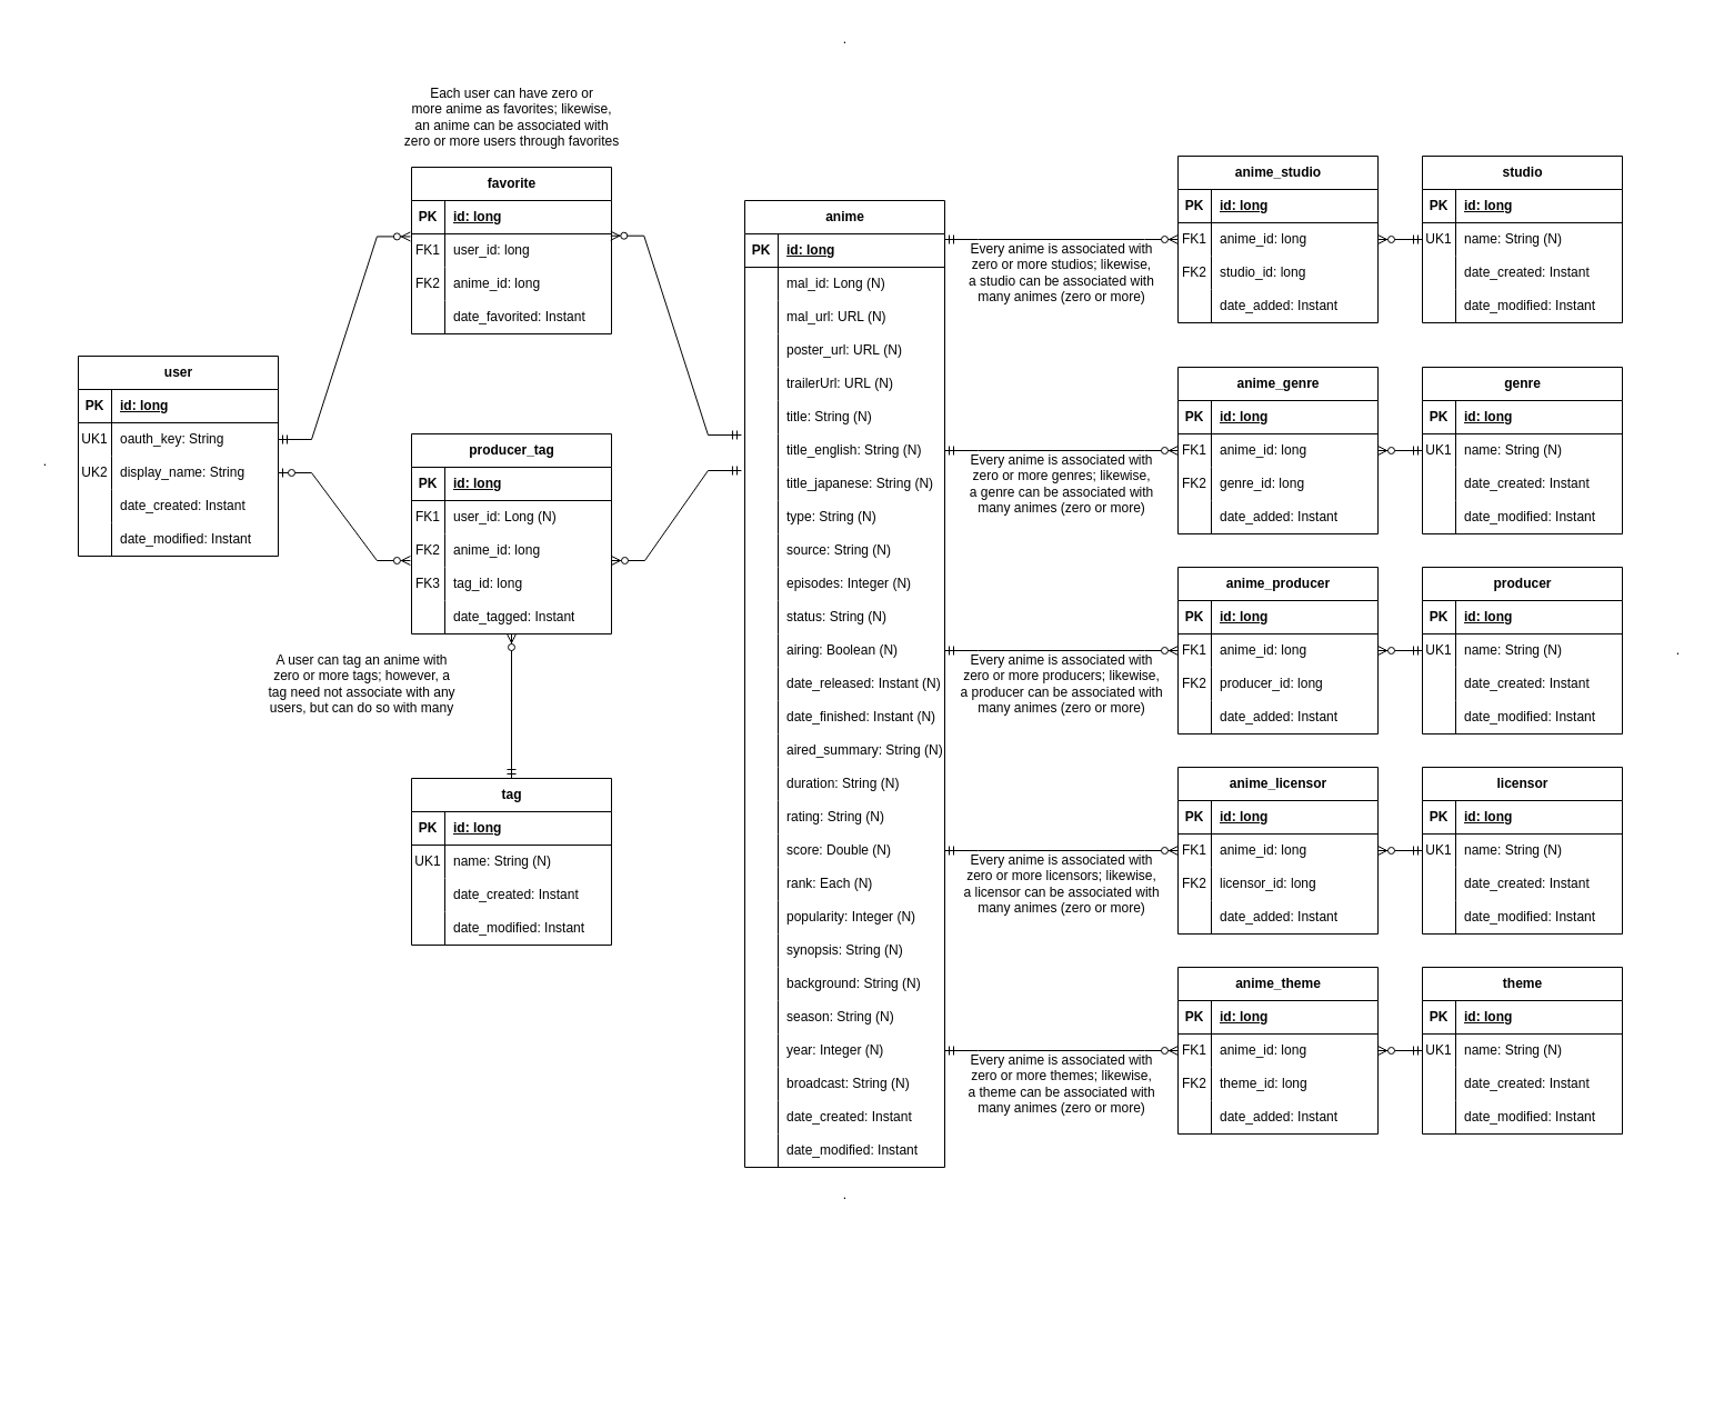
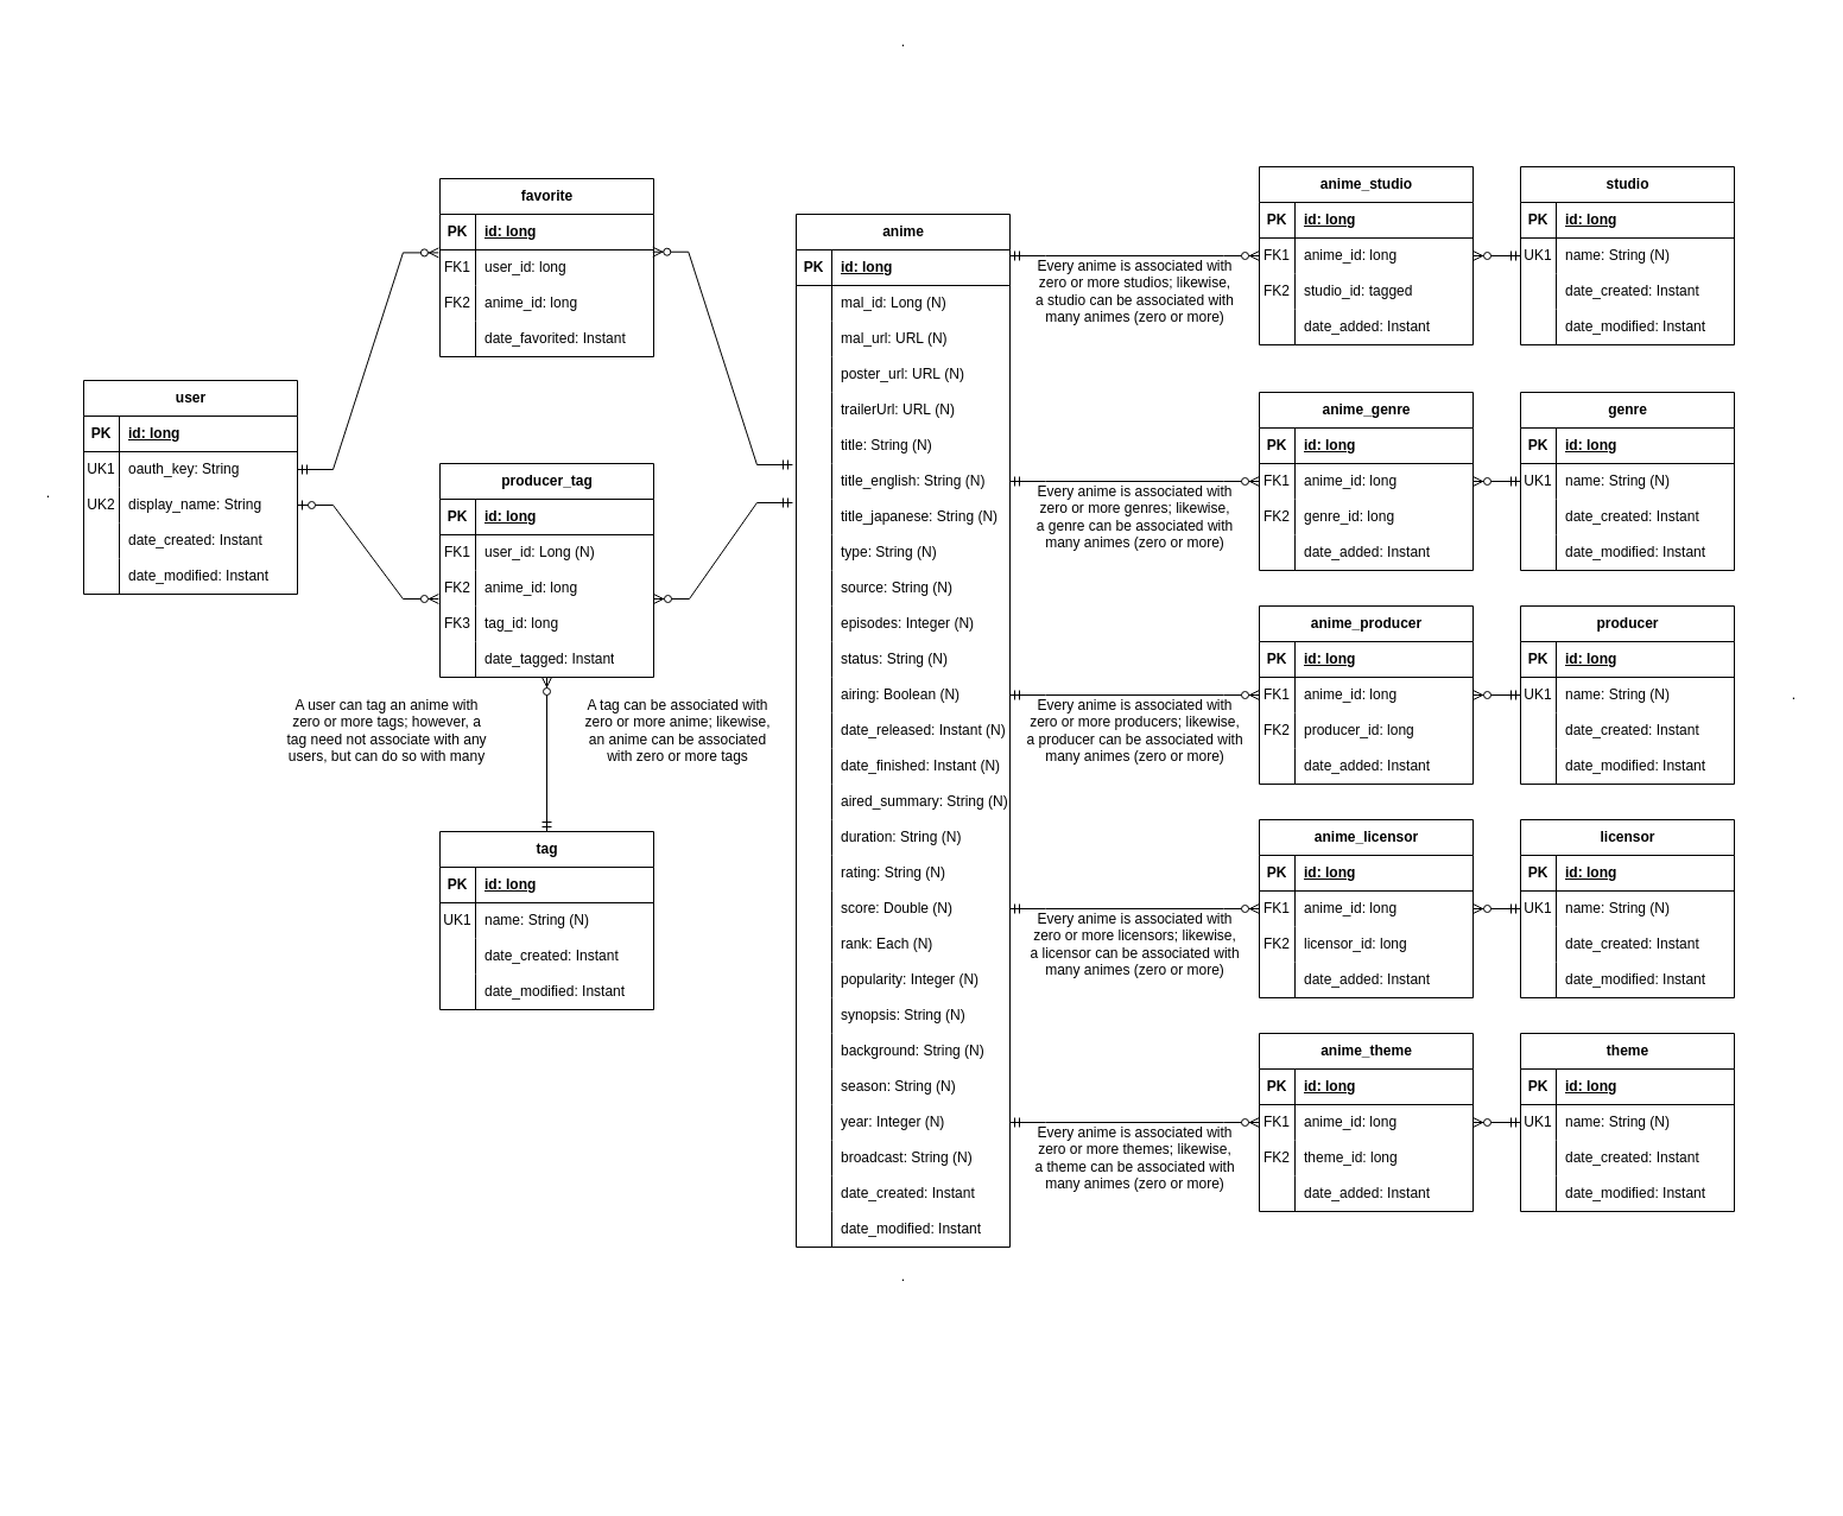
- <mxCell id="150" value="Each user can have zero or&lt;div&gt;more anime as favorites; likewise,&lt;/div&gt;&lt;div&gt;an anime can be associated with&lt;/div&gt;&lt;div&gt;zero or more users through favorites&lt;/div&gt;" style="text;html=1;align=center;verticalAlign=middle;resizable=0;points=[];autosize=1;strokeColor=none;fillColor=none;" parent="1" vertex="1"><mxGeometry x="350" y="70" width="220" height="70" as="geometry" /></mxCell>
- <mxCell id="237" value="studio_id: long" style="shape=partialRectangle;connectable=0;fillColor=none;top=0;left=0;bottom=0;right=0;align=left;spacingLeft=6;overflow=hidden;whiteSpace=wrap;html=1;" vertex="1" parent="235"><mxGeometry x="30" width="150" height="30" as="geometry"><mxRectangle width="150" height="30" as="alternateBounds" /></mxGeometry></mxCell>
+ <mxCell id="237" value="studio_id: tagged" style="shape=partialRectangle;connectable=0;fillColor=none;top=0;left=0;bottom=0;right=0;align=left;spacingLeft=6;overflow=hidden;whiteSpace=wrap;html=1;" vertex="1" parent="235"><mxGeometry x="30" width="150" height="30" as="geometry"><mxRectangle width="150" height="30" as="alternateBounds" /></mxGeometry></mxCell>
+ <mxCell id="152" value="A tag can be associated with&lt;div&gt;zero or more anime; likewise,&lt;/div&gt;&lt;div&gt;an anime can be associated&lt;/div&gt;&lt;div&gt;with zero or more tags&lt;/div&gt;" style="text;html=1;align=center;verticalAlign=middle;resizable=0;points=[];autosize=1;strokeColor=none;fillColor=none;" parent="1" vertex="1"><mxGeometry x="480" y="580" width="180" height="70" as="geometry" /></mxCell>
